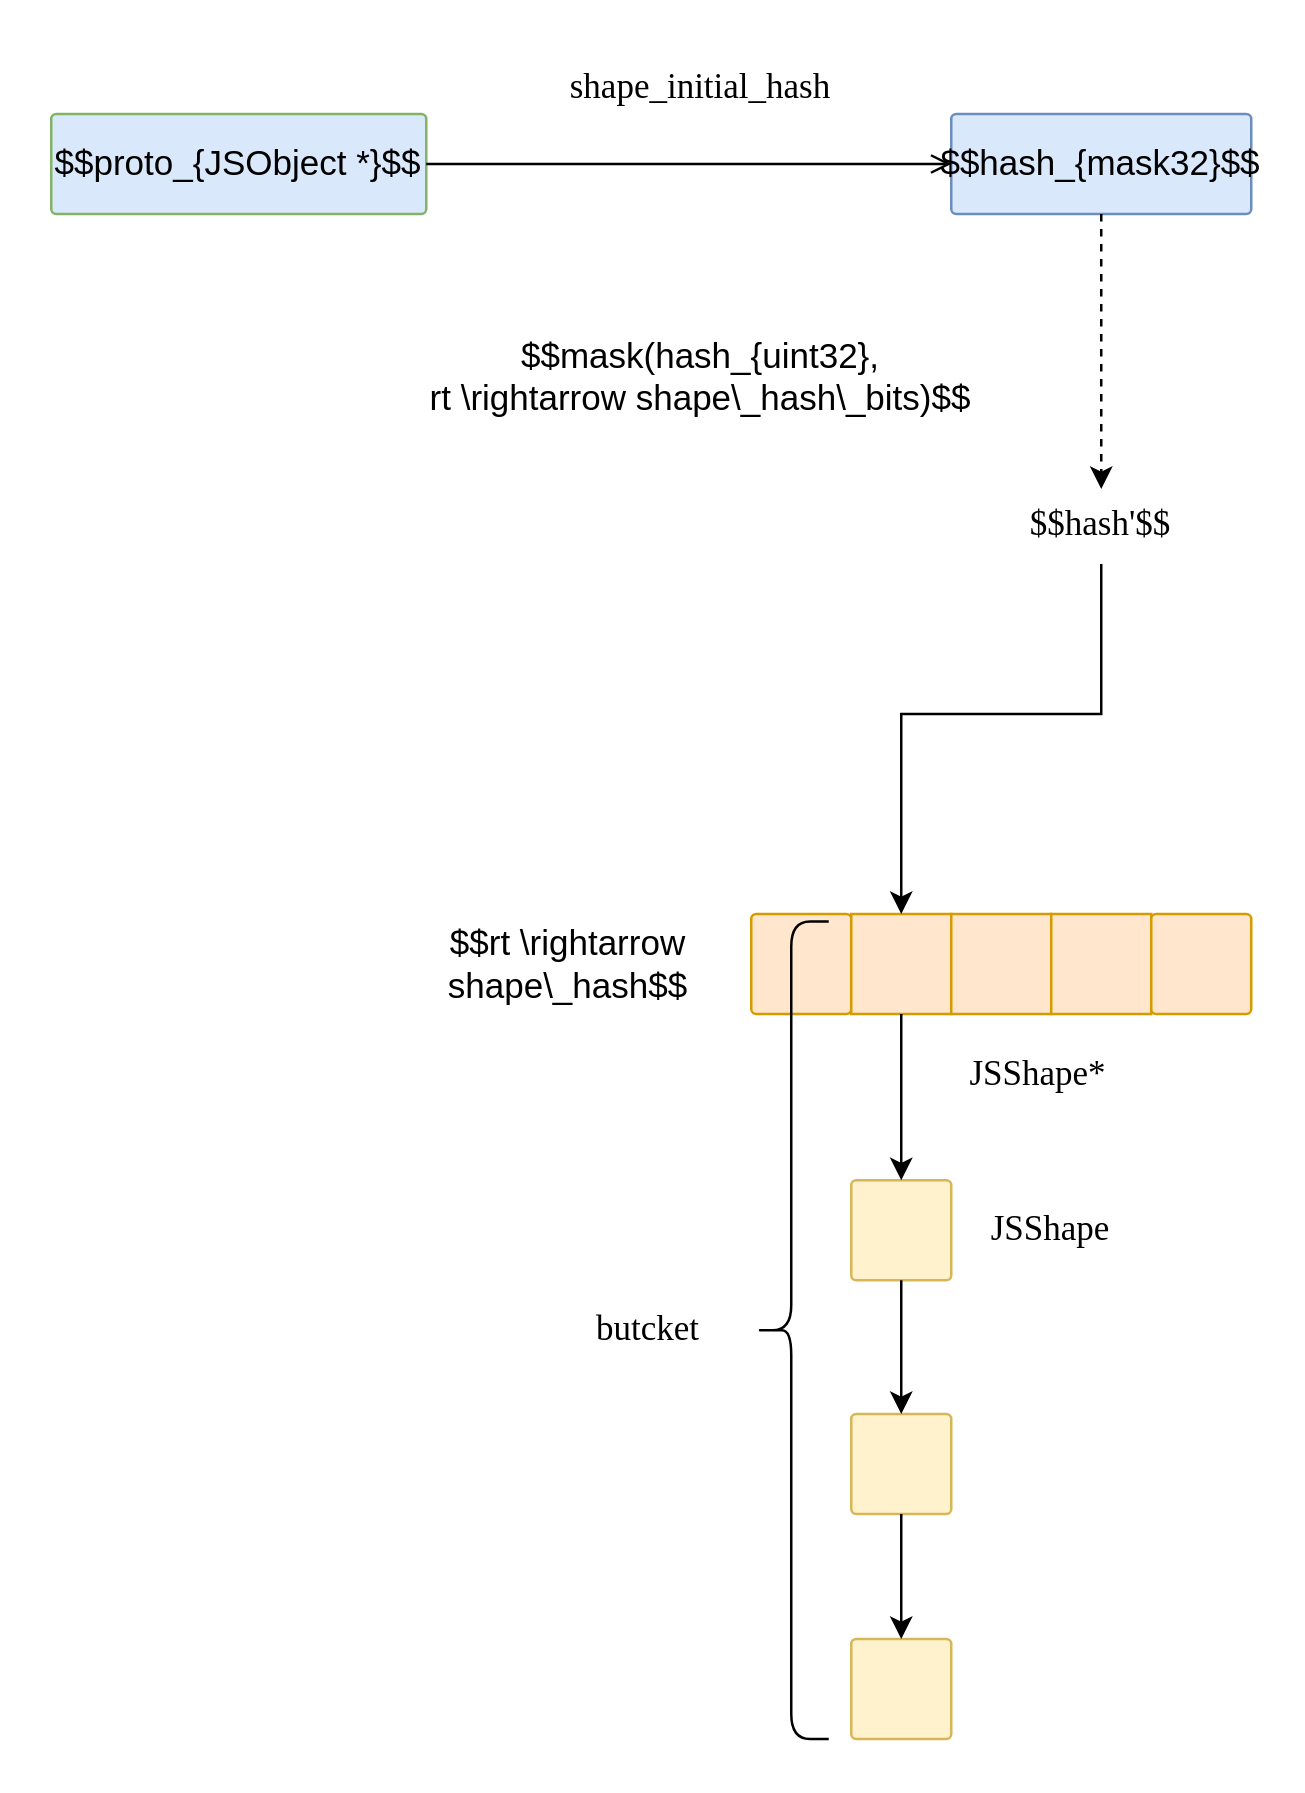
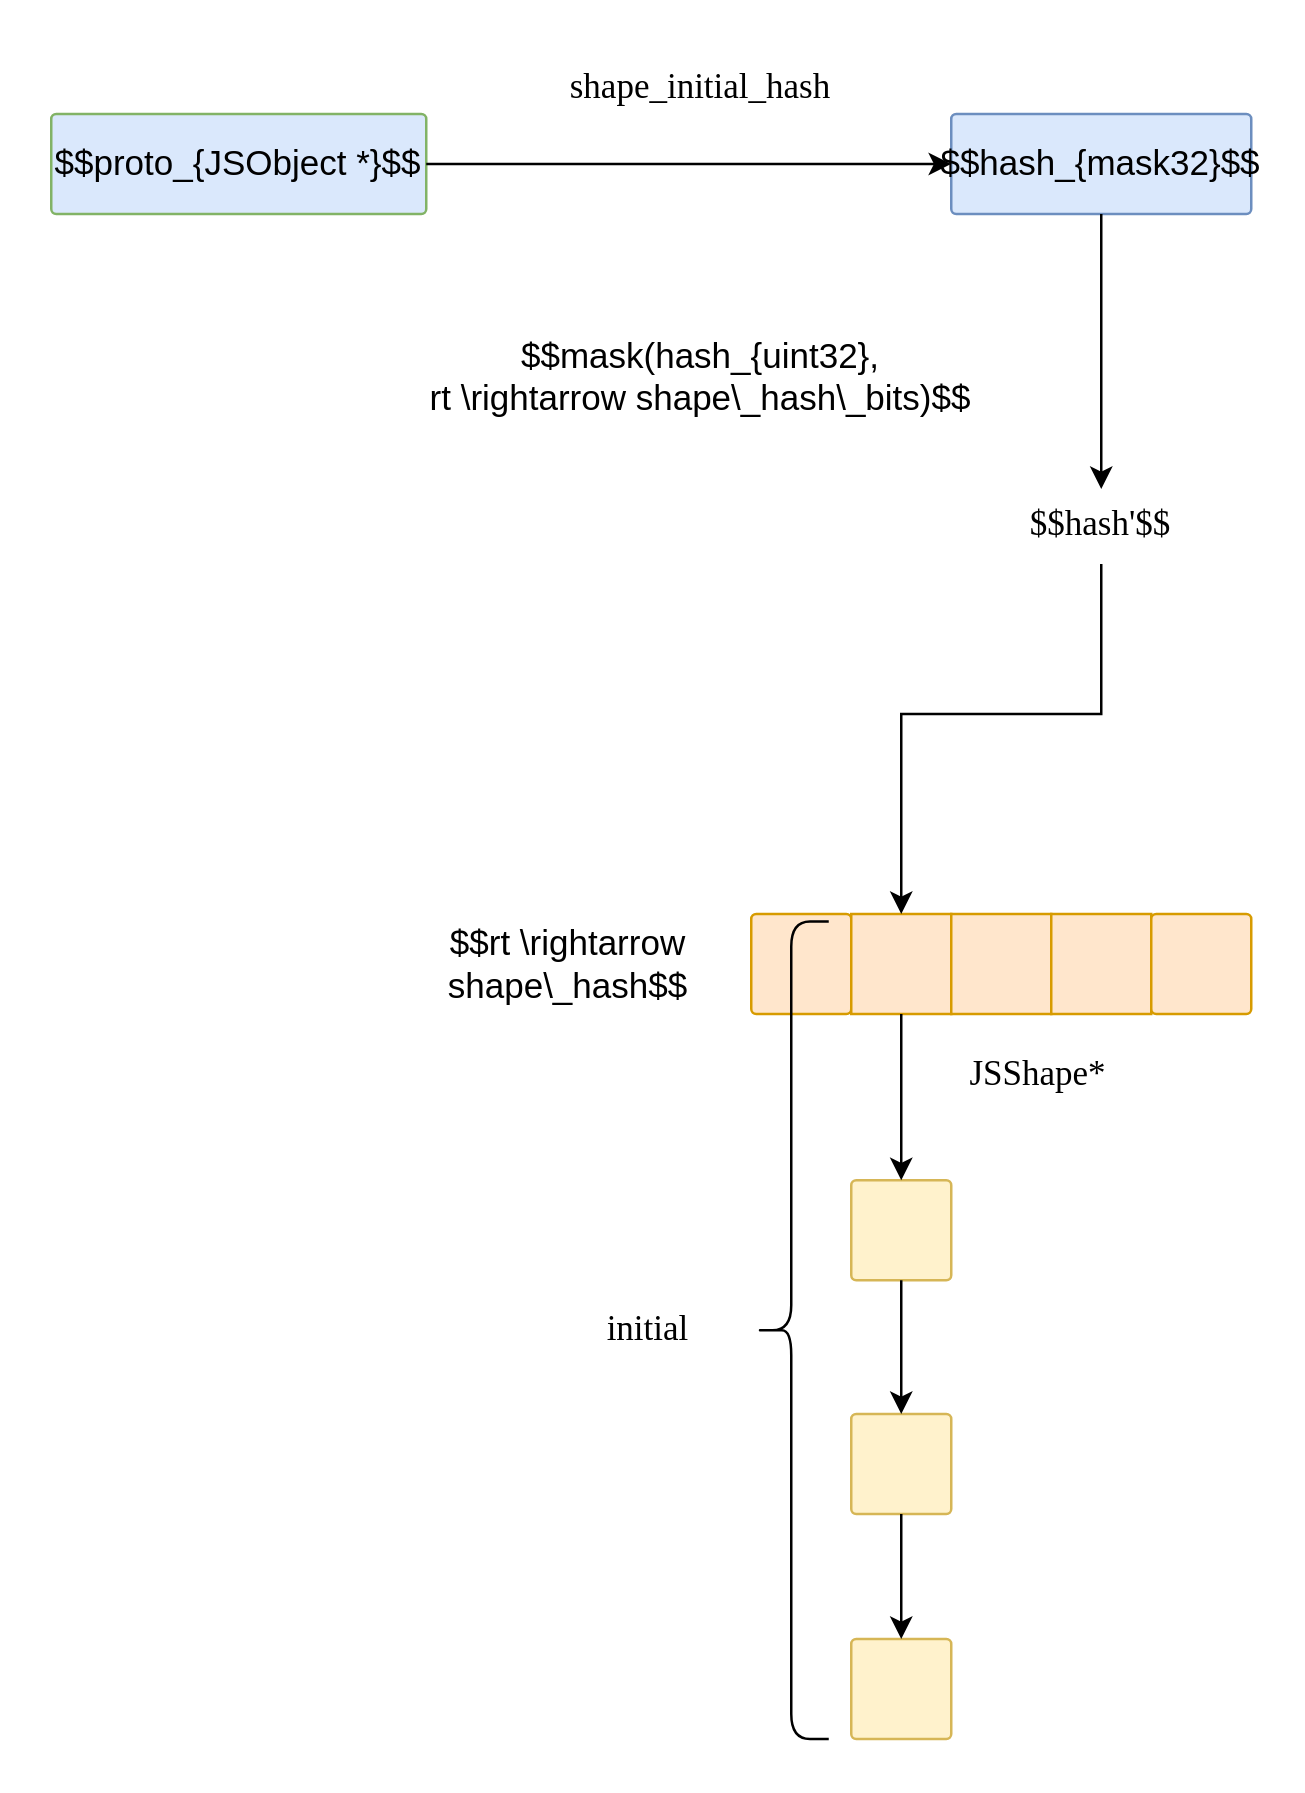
- <mxCell id="4" value="" style="endArrow=open;html=1;rounded=0;fontSize=14;exitX=1;exitY=0.5;exitDx=0;exitDy=0;" parent="1" source="2" target="3" edge="1"><mxGeometry width="50" height="50" relative="1" as="geometry"><mxPoint x="140" y="345" as="sourcePoint" /><mxPoint x="190" y="295" as="targetPoint" /></mxGeometry></mxCell>
+ <mxCell id="4" value="" style="endArrow=classic;html=1;rounded=0;fontSize=14;exitX=1;exitY=0.5;exitDx=0;exitDy=0;" parent="1" source="2" target="3" edge="1"><mxGeometry width="50" height="50" relative="1" as="geometry"><mxPoint x="140" y="345" as="sourcePoint" /><mxPoint x="190" y="295" as="targetPoint" /></mxGeometry></mxCell>
- <mxCell id="6" value="" style="endArrow=classic;html=1;rounded=0;fontSize=14;exitX=0.5;exitY=1;exitDx=0;exitDy=0;entryX=0.5;entryY=0;entryDx=0;entryDy=0;dashed=1;" parent="1" source="3" target="8" edge="1"><mxGeometry width="50" height="50" relative="1" as="geometry"><mxPoint x="610" y="335" as="sourcePoint" /><mxPoint x="440" y="225" as="targetPoint" /></mxGeometry></mxCell>
+ <mxCell id="6" value="" style="endArrow=classic;html=1;rounded=0;fontSize=14;exitX=0.5;exitY=1;exitDx=0;exitDy=0;entryX=0.5;entryY=0;entryDx=0;entryDy=0;" parent="1" source="3" target="8" edge="1"><mxGeometry width="50" height="50" relative="1" as="geometry"><mxPoint x="610" y="335" as="sourcePoint" /><mxPoint x="440" y="225" as="targetPoint" /></mxGeometry></mxCell>
- <mxCell id="24" value="JSShape" style="text;html=1;strokeColor=none;fillColor=none;align=center;verticalAlign=middle;whiteSpace=wrap;rounded=0;fontSize=14;fontFamily=SF Mono;" parent="1" vertex="1"><mxGeometry x="390" y="476.5" width="60" height="30" as="geometry" /></mxCell>
- <mxCell id="23" value="butcket" style="text;html=1;strokeColor=none;fillColor=none;align=center;verticalAlign=middle;whiteSpace=wrap;rounded=0;fontSize=14;fontFamily=SF Mono;" parent="1" vertex="1"><mxGeometry x="204" y="516.5" width="110" height="30" as="geometry" /></mxCell>
+ <mxCell id="23" value="initial" style="text;html=1;strokeColor=none;fillColor=none;align=center;verticalAlign=middle;whiteSpace=wrap;rounded=0;fontSize=14;fontFamily=SF Mono;" parent="1" vertex="1"><mxGeometry x="204" y="516.5" width="110" height="30" as="geometry" /></mxCell>
